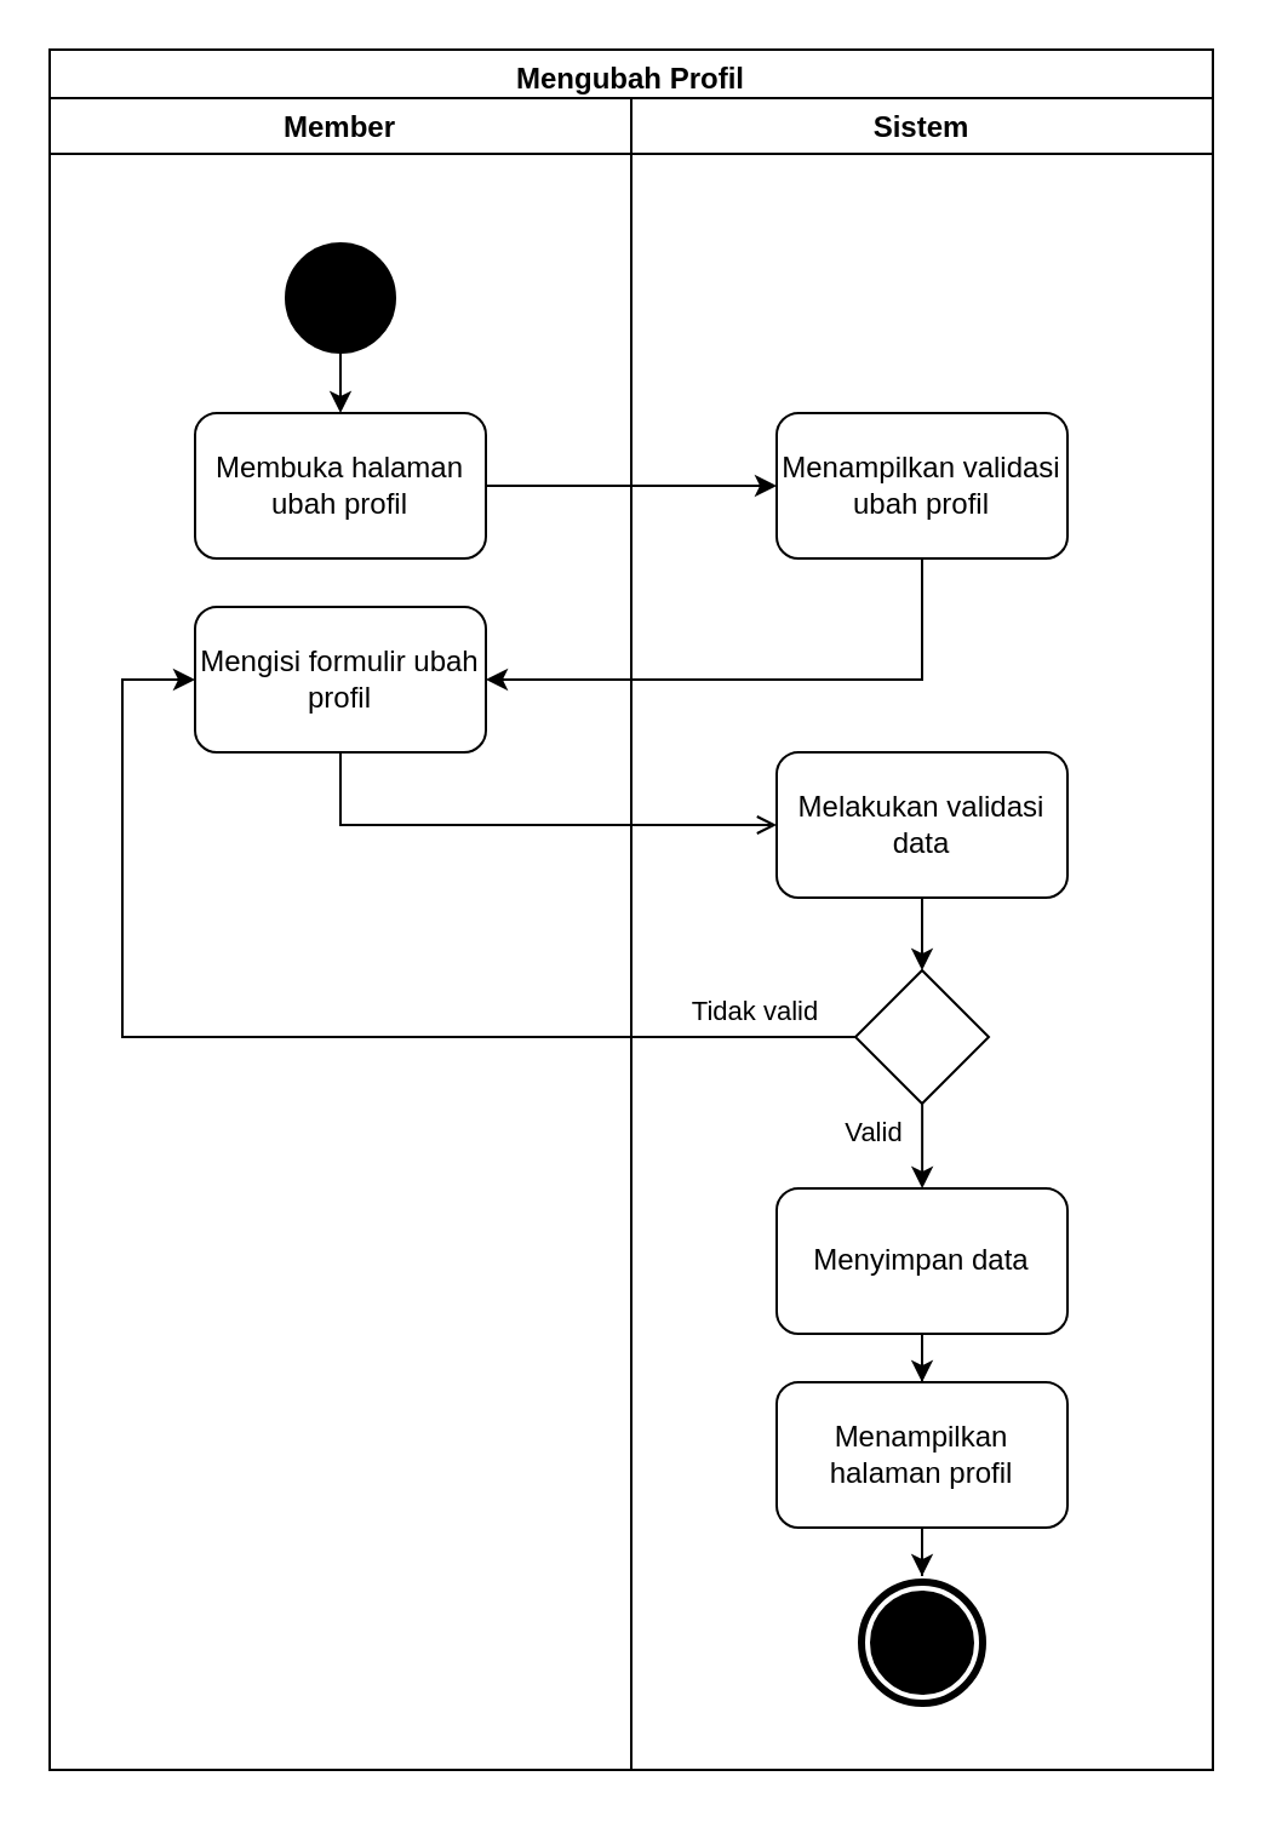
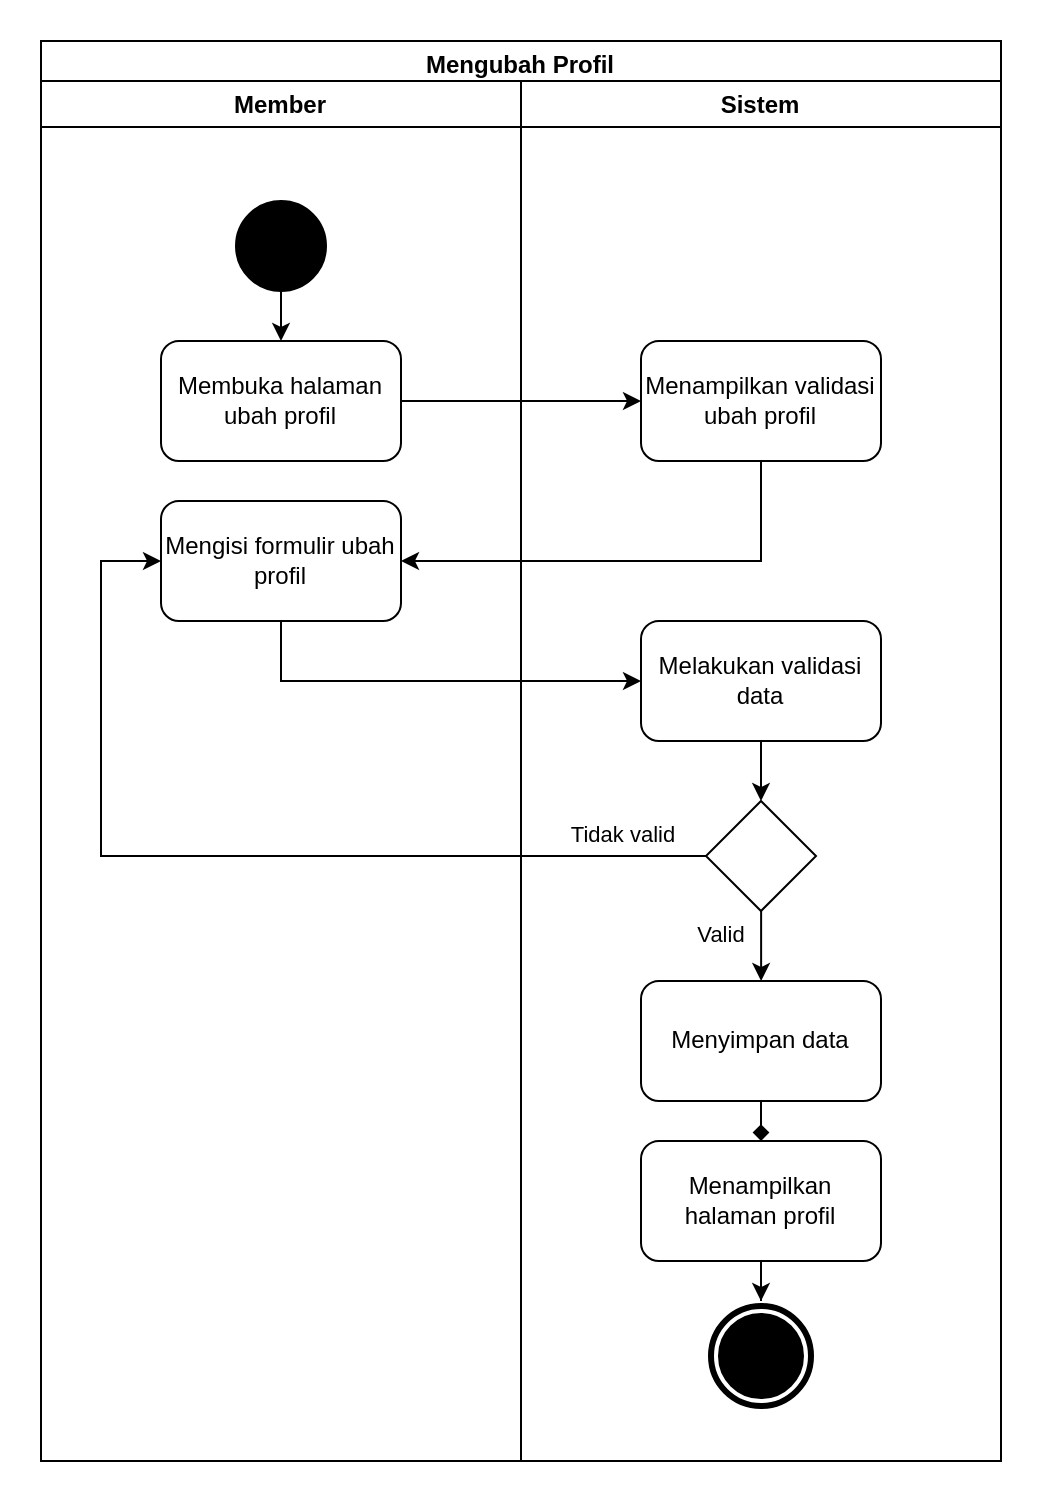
- <mxCell id="23" style="edgeStyle=orthogonalEdgeStyle;rounded=0;orthogonalLoop=1;jettySize=auto;html=1;entryX=0;entryY=0.5;entryDx=0;entryDy=0;endArrow=open;" edge="1" parent="2" source="7" target="10"><mxGeometry relative="1" as="geometry"><Array as="points"><mxPoint x="120" y="320" /></Array></mxGeometry></mxCell>
+ <mxCell id="23" style="edgeStyle=orthogonalEdgeStyle;rounded=0;orthogonalLoop=1;jettySize=auto;html=1;entryX=0;entryY=0.5;entryDx=0;entryDy=0;" edge="1" parent="2" source="7" target="10"><mxGeometry relative="1" as="geometry"><Array as="points"><mxPoint x="120" y="320" /></Array></mxGeometry></mxCell>
- <mxCell id="13" style="edgeStyle=orthogonalEdgeStyle;rounded=0;orthogonalLoop=1;jettySize=auto;html=1;exitX=0.5;exitY=1;exitDx=0;exitDy=0;" parent="8" source="14" target="18" edge="1"><mxGeometry relative="1" as="geometry" /></mxCell>
+ <mxCell id="13" style="edgeStyle=orthogonalEdgeStyle;rounded=0;orthogonalLoop=1;jettySize=auto;html=1;exitX=0.5;exitY=1;exitDx=0;exitDy=0;endArrow=diamond;" parent="8" source="14" target="18" edge="1"><mxGeometry relative="1" as="geometry" /></mxCell>
